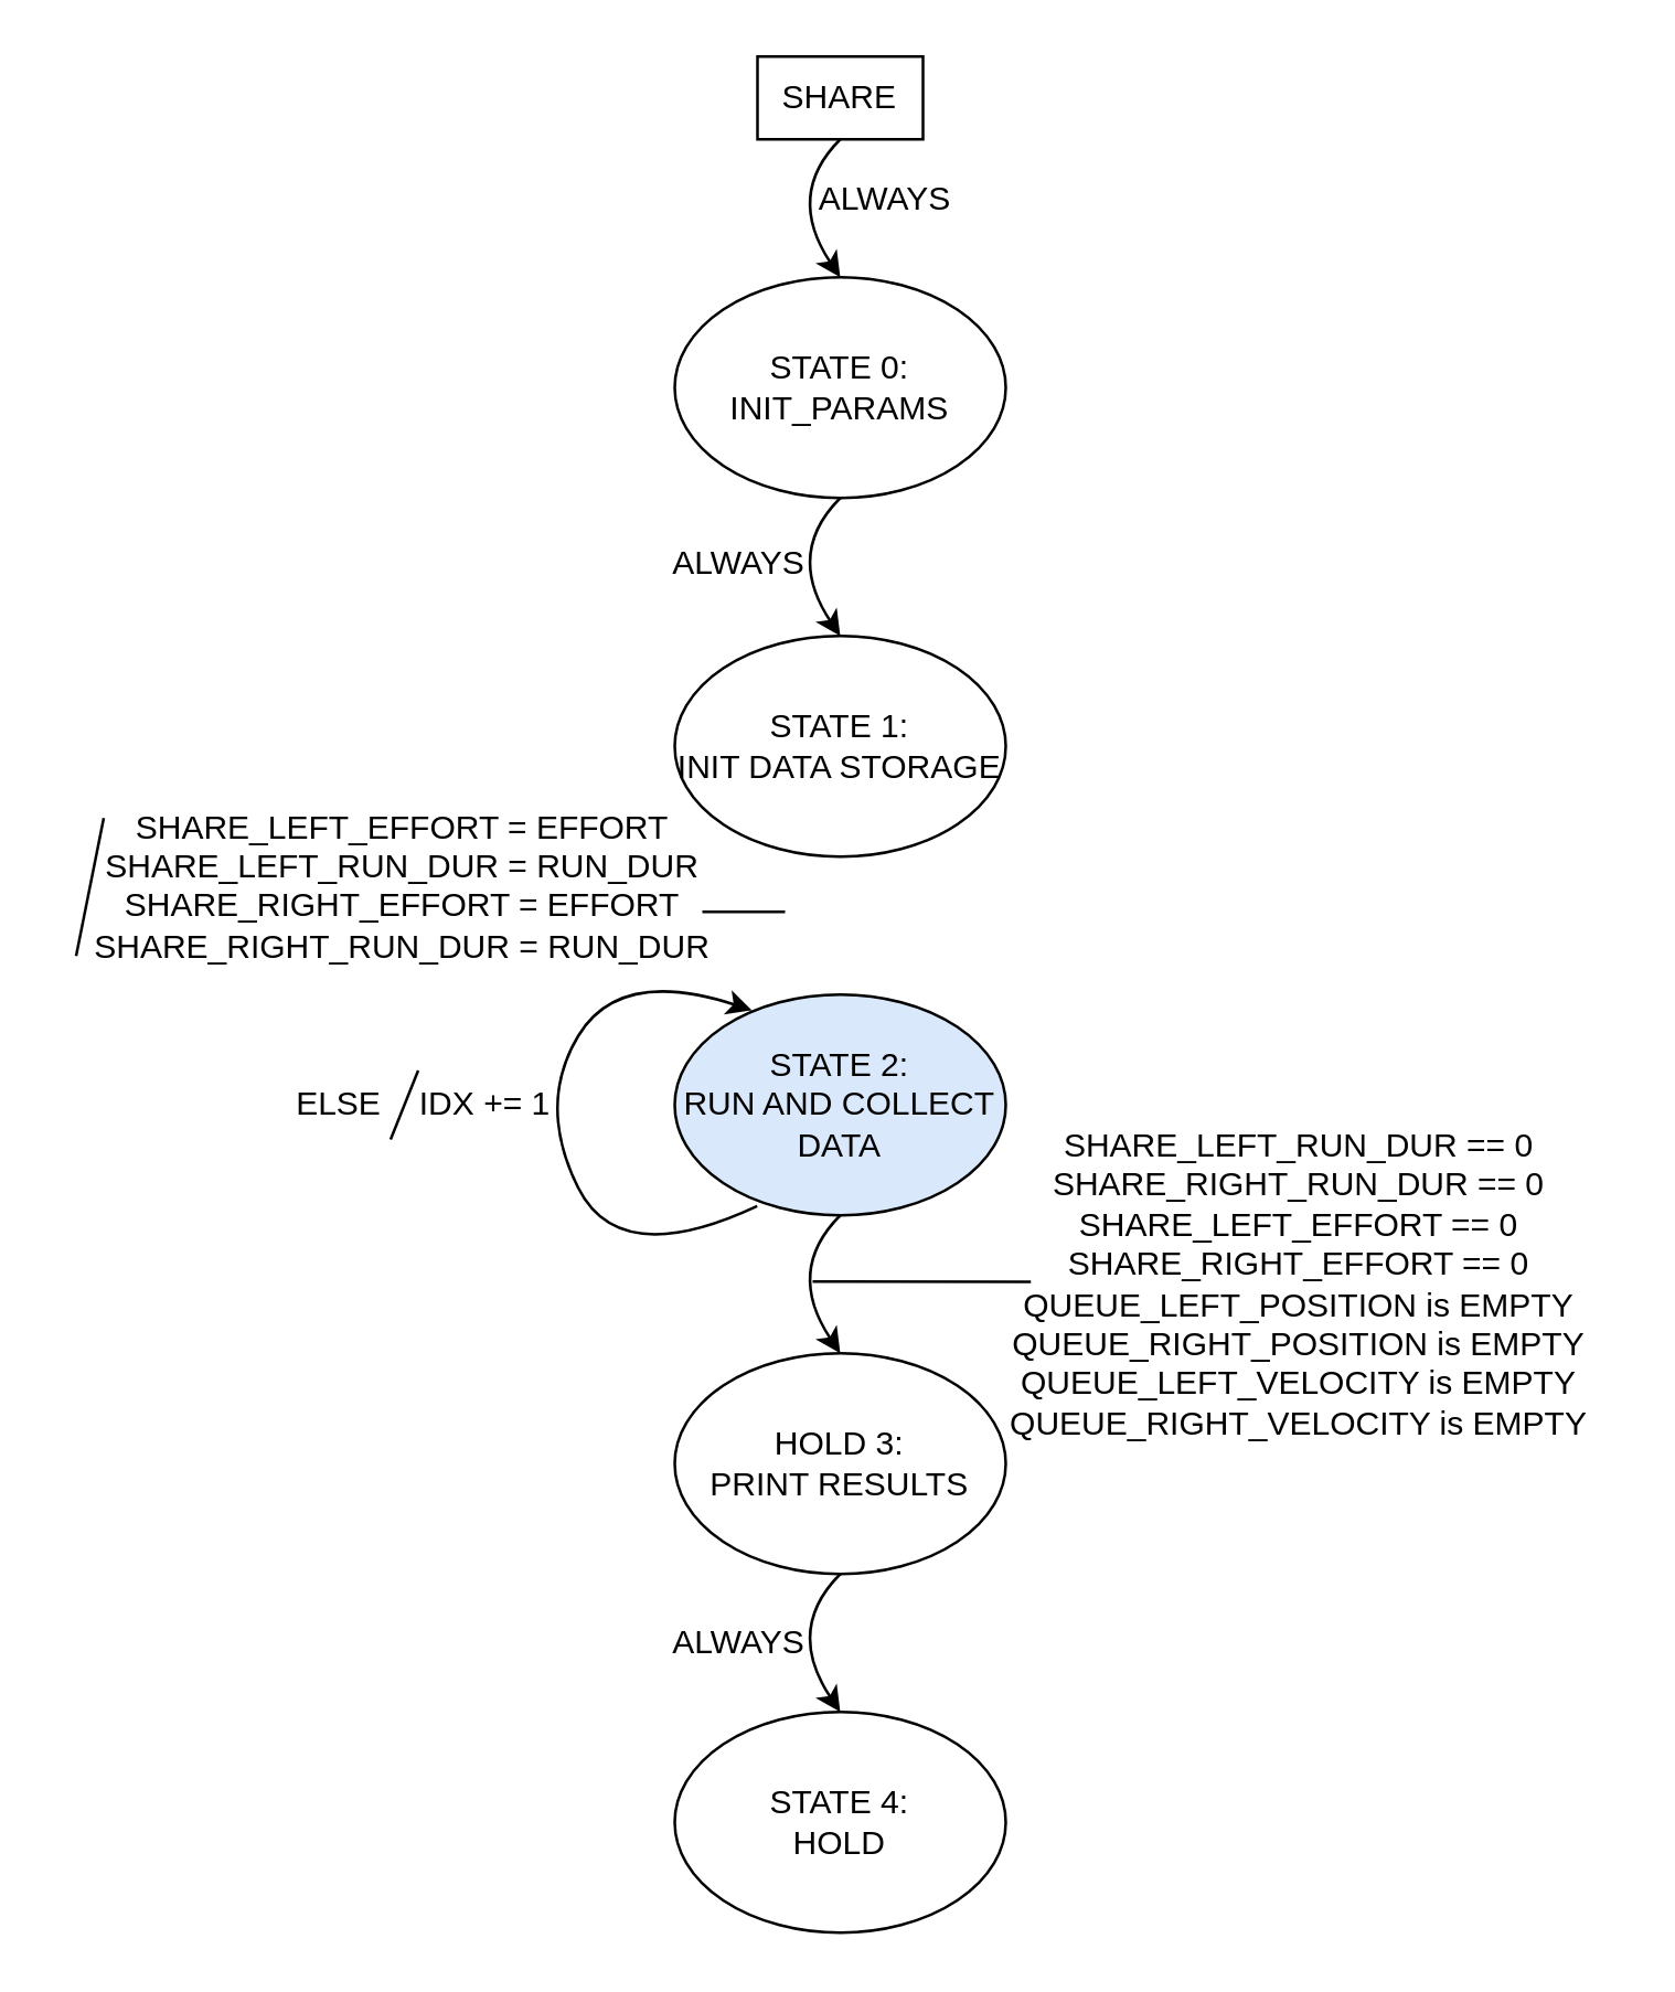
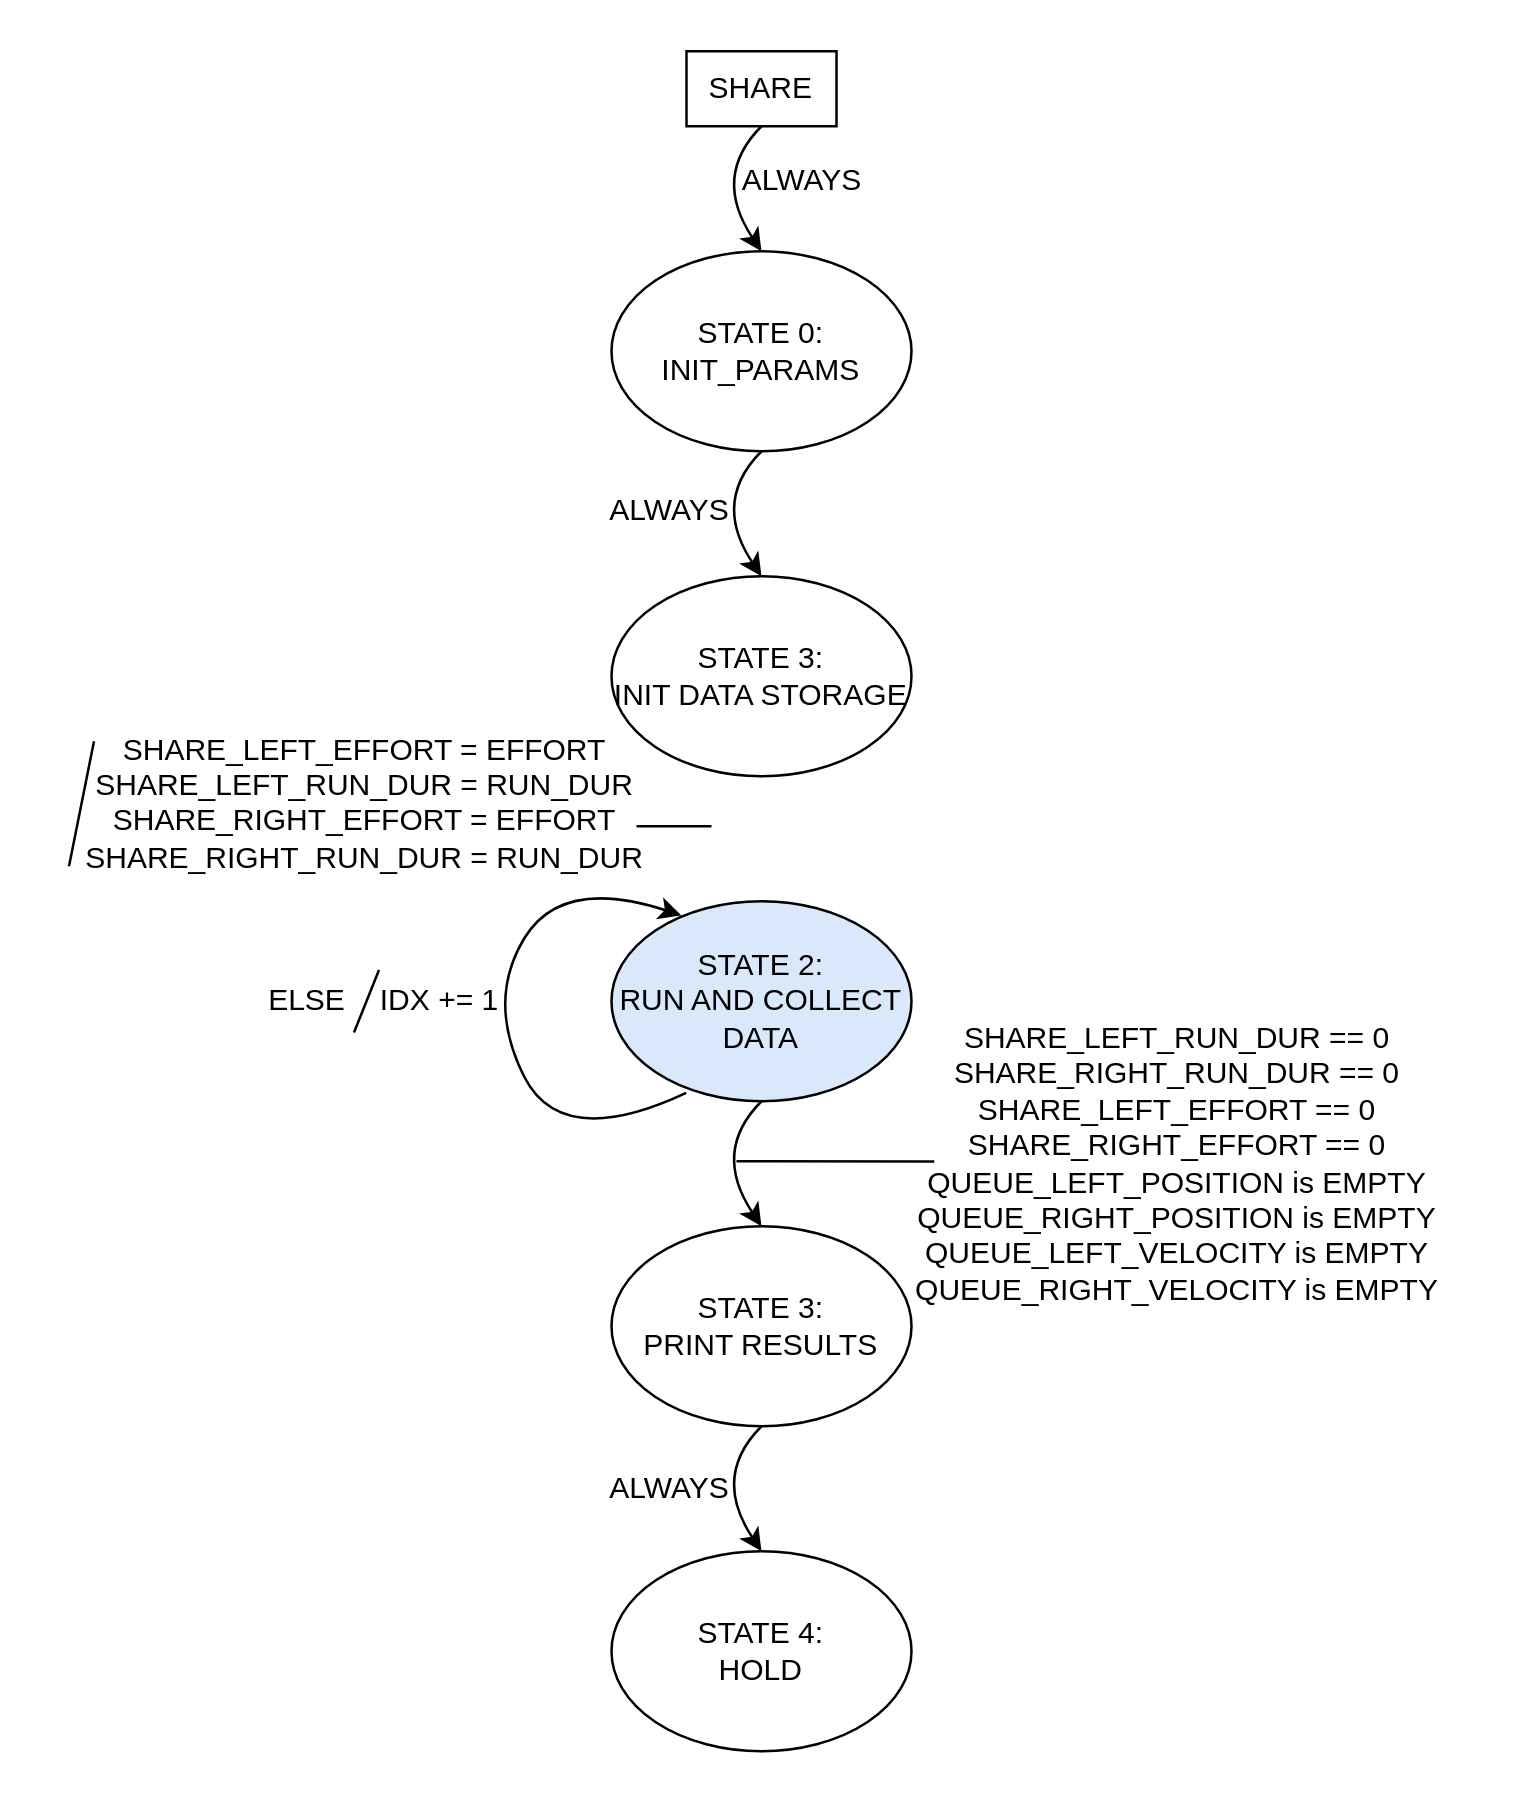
- <mxCell id="13" value="&lt;div&gt;STATE 1:&lt;/div&gt;&lt;div&gt;INIT DATA STORAGE&lt;br&gt;&lt;/div&gt;" style="ellipse;whiteSpace=wrap;html=1;" vertex="1" parent="1"><mxGeometry x="244" y="230" width="120" height="80" as="geometry" /></mxCell>
+ <mxCell id="13" value="&lt;div&gt;STATE 3:&lt;/div&gt;&lt;div&gt;INIT DATA STORAGE&lt;br&gt;&lt;/div&gt;" style="ellipse;whiteSpace=wrap;html=1;" vertex="1" parent="1"><mxGeometry x="244" y="230" width="120" height="80" as="geometry" /></mxCell>
- <mxCell id="7" value="&lt;div&gt;HOLD 3:&lt;/div&gt;&lt;div&gt;PRINT RESULTS&lt;br&gt;&lt;/div&gt;" style="ellipse;whiteSpace=wrap;html=1;" vertex="1" parent="1"><mxGeometry x="244" y="490" width="120" height="80" as="geometry" /></mxCell>
+ <mxCell id="7" value="&lt;div&gt;STATE 3:&lt;/div&gt;&lt;div&gt;PRINT RESULTS&lt;br&gt;&lt;/div&gt;" style="ellipse;whiteSpace=wrap;html=1;" vertex="1" parent="1"><mxGeometry x="244" y="490" width="120" height="80" as="geometry" /></mxCell>
